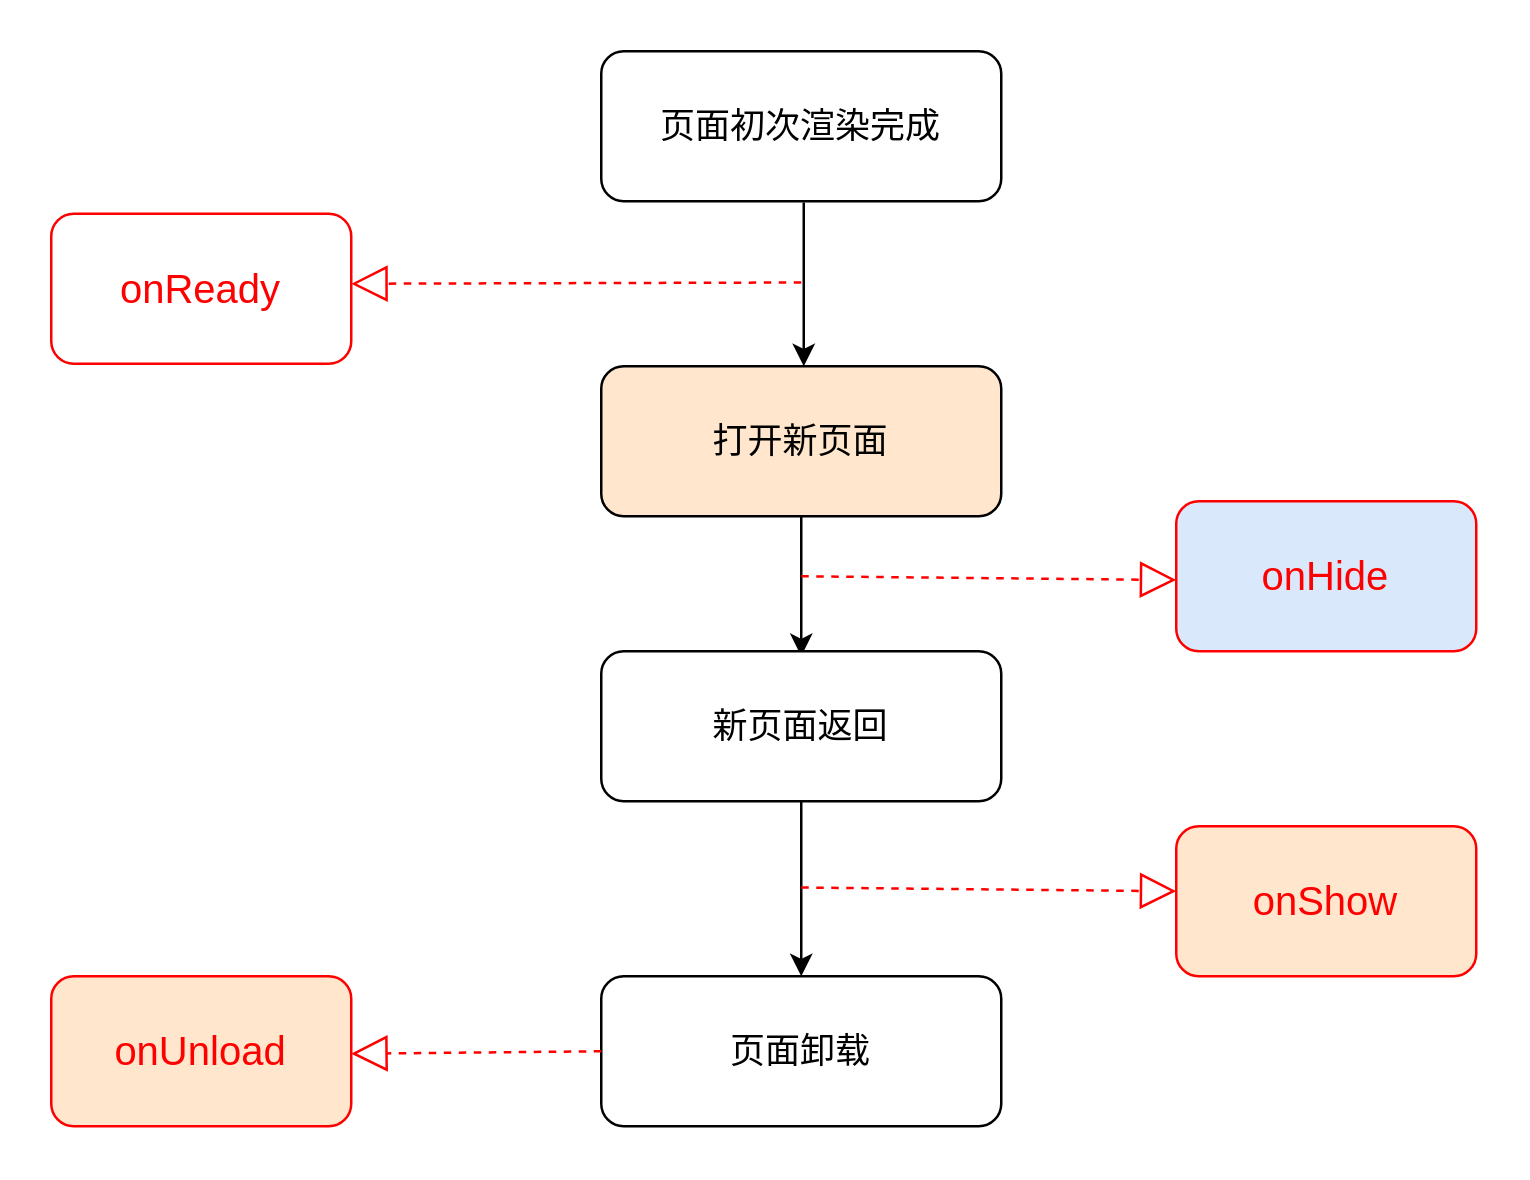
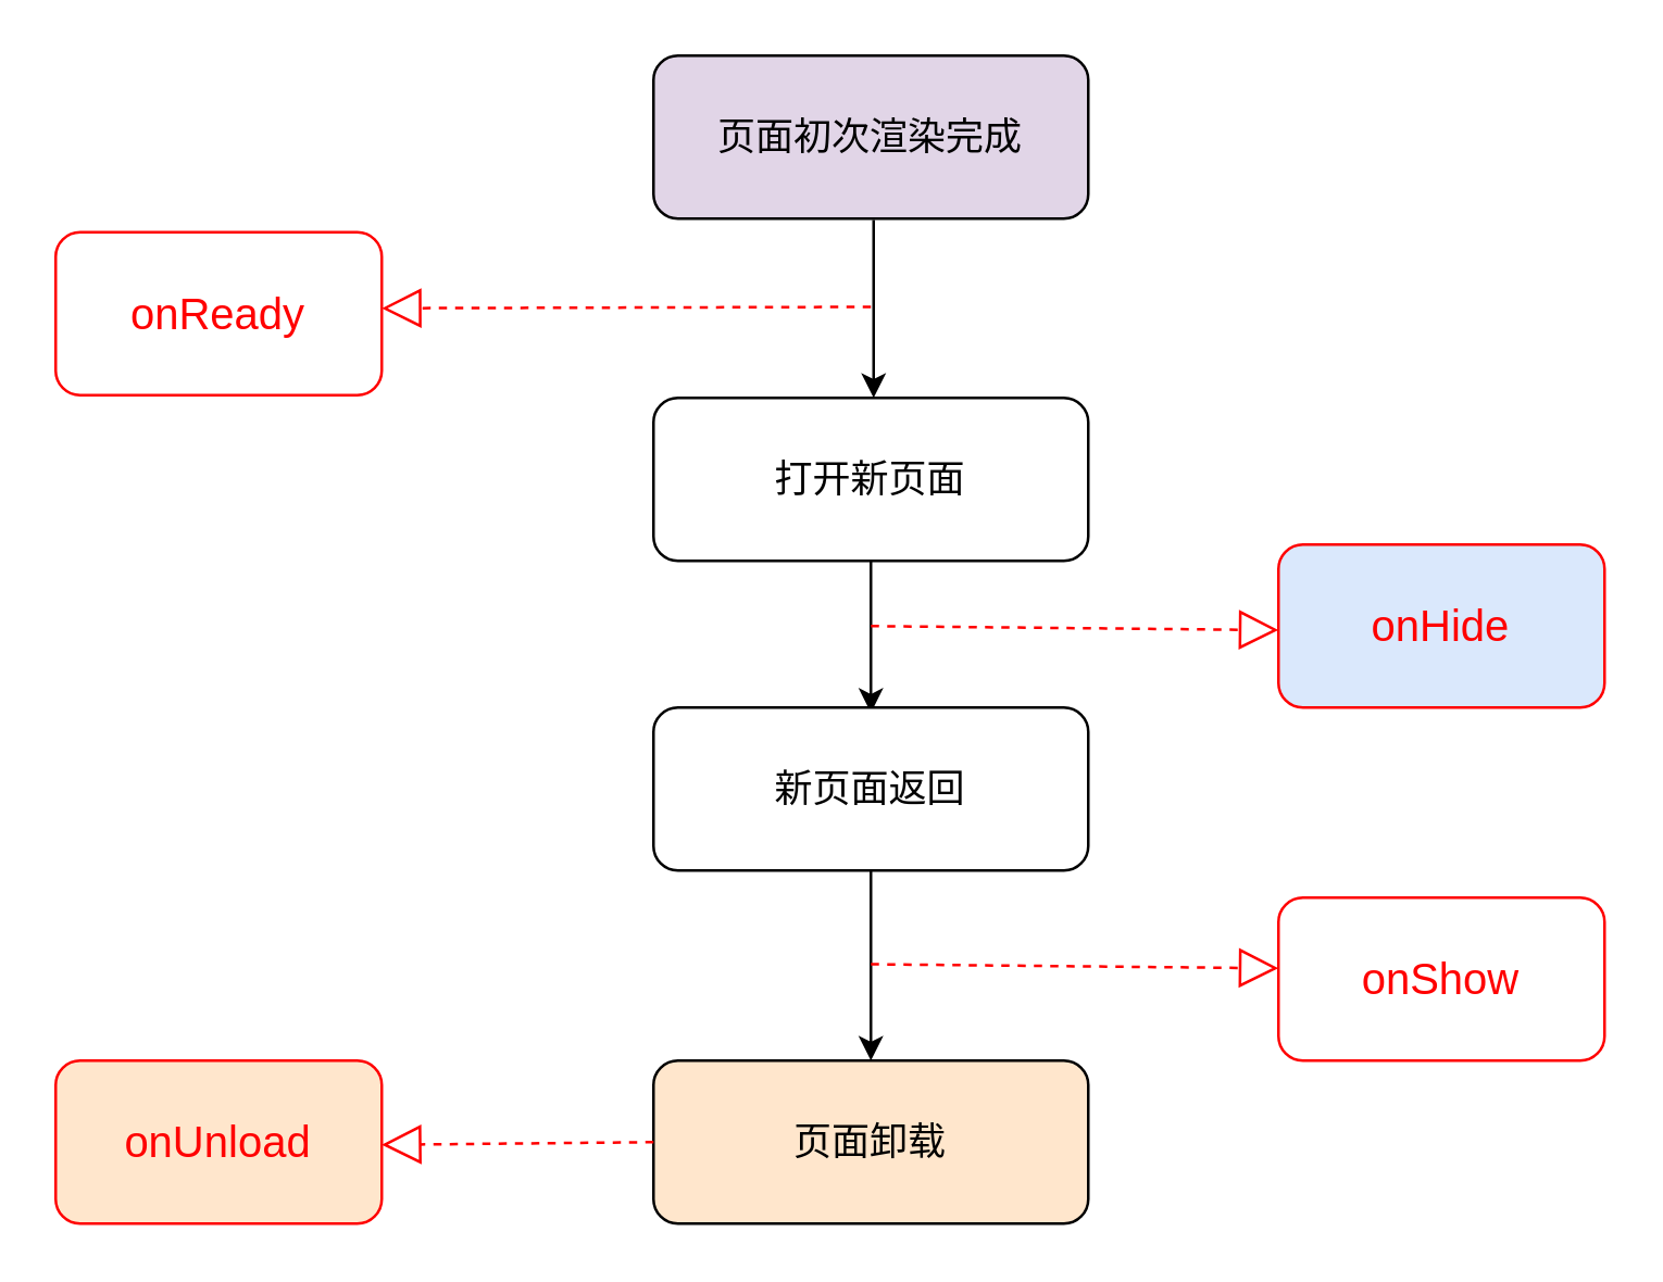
- <mxCell id="2" value="&lt;font style=&quot;font-size: 14px&quot;&gt;页面初次渲染完成&lt;/font&gt;" style="rounded=1;whiteSpace=wrap;html=1;" vertex="1" parent="1"><mxGeometry x="240" y="20" width="160" height="60" as="geometry" /></mxCell>
+ <mxCell id="2" value="&lt;font style=&quot;font-size: 14px&quot;&gt;页面初次渲染完成&lt;/font&gt;" style="rounded=1;whiteSpace=wrap;html=1;fillColor=#e1d5e7;" vertex="1" parent="1"><mxGeometry x="240" y="20" width="160" height="60" as="geometry" /></mxCell>
- <mxCell id="4" value="&lt;font style=&quot;font-size: 14px&quot;&gt;打开新页面&lt;/font&gt;" style="rounded=1;whiteSpace=wrap;html=1;fillColor=#ffe6cc;" vertex="1" parent="1"><mxGeometry x="240" y="146" width="160" height="60" as="geometry" /></mxCell>
+ <mxCell id="4" value="&lt;font style=&quot;font-size: 14px&quot;&gt;打开新页面&lt;/font&gt;" style="rounded=1;whiteSpace=wrap;html=1;" vertex="1" parent="1"><mxGeometry x="240" y="146" width="160" height="60" as="geometry" /></mxCell>
- <mxCell id="12" value="&lt;font style=&quot;font-size: 16px&quot; color=&quot;#ff0000&quot;&gt;onShow&lt;br&gt;&lt;/font&gt;" style="rounded=1;whiteSpace=wrap;html=1;strokeColor=#FF0000;fillColor=#ffe6cc;" vertex="1" parent="1"><mxGeometry x="470" y="330" width="120" height="60" as="geometry" /></mxCell>
+ <mxCell id="12" value="&lt;font style=&quot;font-size: 16px&quot; color=&quot;#ff0000&quot;&gt;onShow&lt;br&gt;&lt;/font&gt;" style="rounded=1;whiteSpace=wrap;html=1;strokeColor=#FF0000;" vertex="1" parent="1"><mxGeometry x="470" y="330" width="120" height="60" as="geometry" /></mxCell>
- <mxCell id="13" value="&lt;span style=&quot;font-size: 14px&quot;&gt;页面卸载&lt;/span&gt;" style="rounded=1;whiteSpace=wrap;html=1;" vertex="1" parent="1"><mxGeometry x="240" y="390" width="160" height="60" as="geometry" /></mxCell>
+ <mxCell id="13" value="&lt;span style=&quot;font-size: 14px&quot;&gt;页面卸载&lt;/span&gt;" style="rounded=1;whiteSpace=wrap;html=1;fillColor=#ffe6cc;" vertex="1" parent="1"><mxGeometry x="240" y="390" width="160" height="60" as="geometry" /></mxCell>
